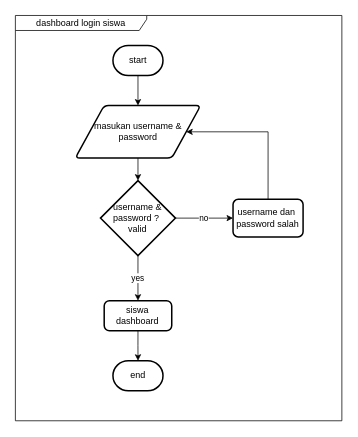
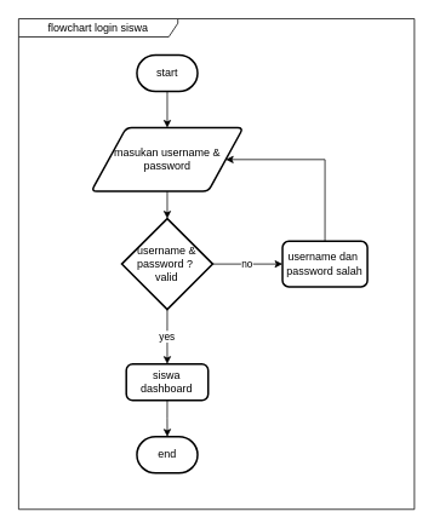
- <mxCell id="14" value="dashboard login siswa" style="shape=umlFrame;whiteSpace=wrap;html=1;fillColor=#FFFFFF;width=175;height=20;" vertex="1" parent="1"><mxGeometry x="20" y="20" width="435" height="540" as="geometry" /></mxCell>
+ <mxCell id="14" value="flowchart login siswa" style="shape=umlFrame;whiteSpace=wrap;html=1;fillColor=#FFFFFF;width=175;height=20;" vertex="1" parent="1"><mxGeometry x="20" y="20" width="435" height="540" as="geometry" /></mxCell>
